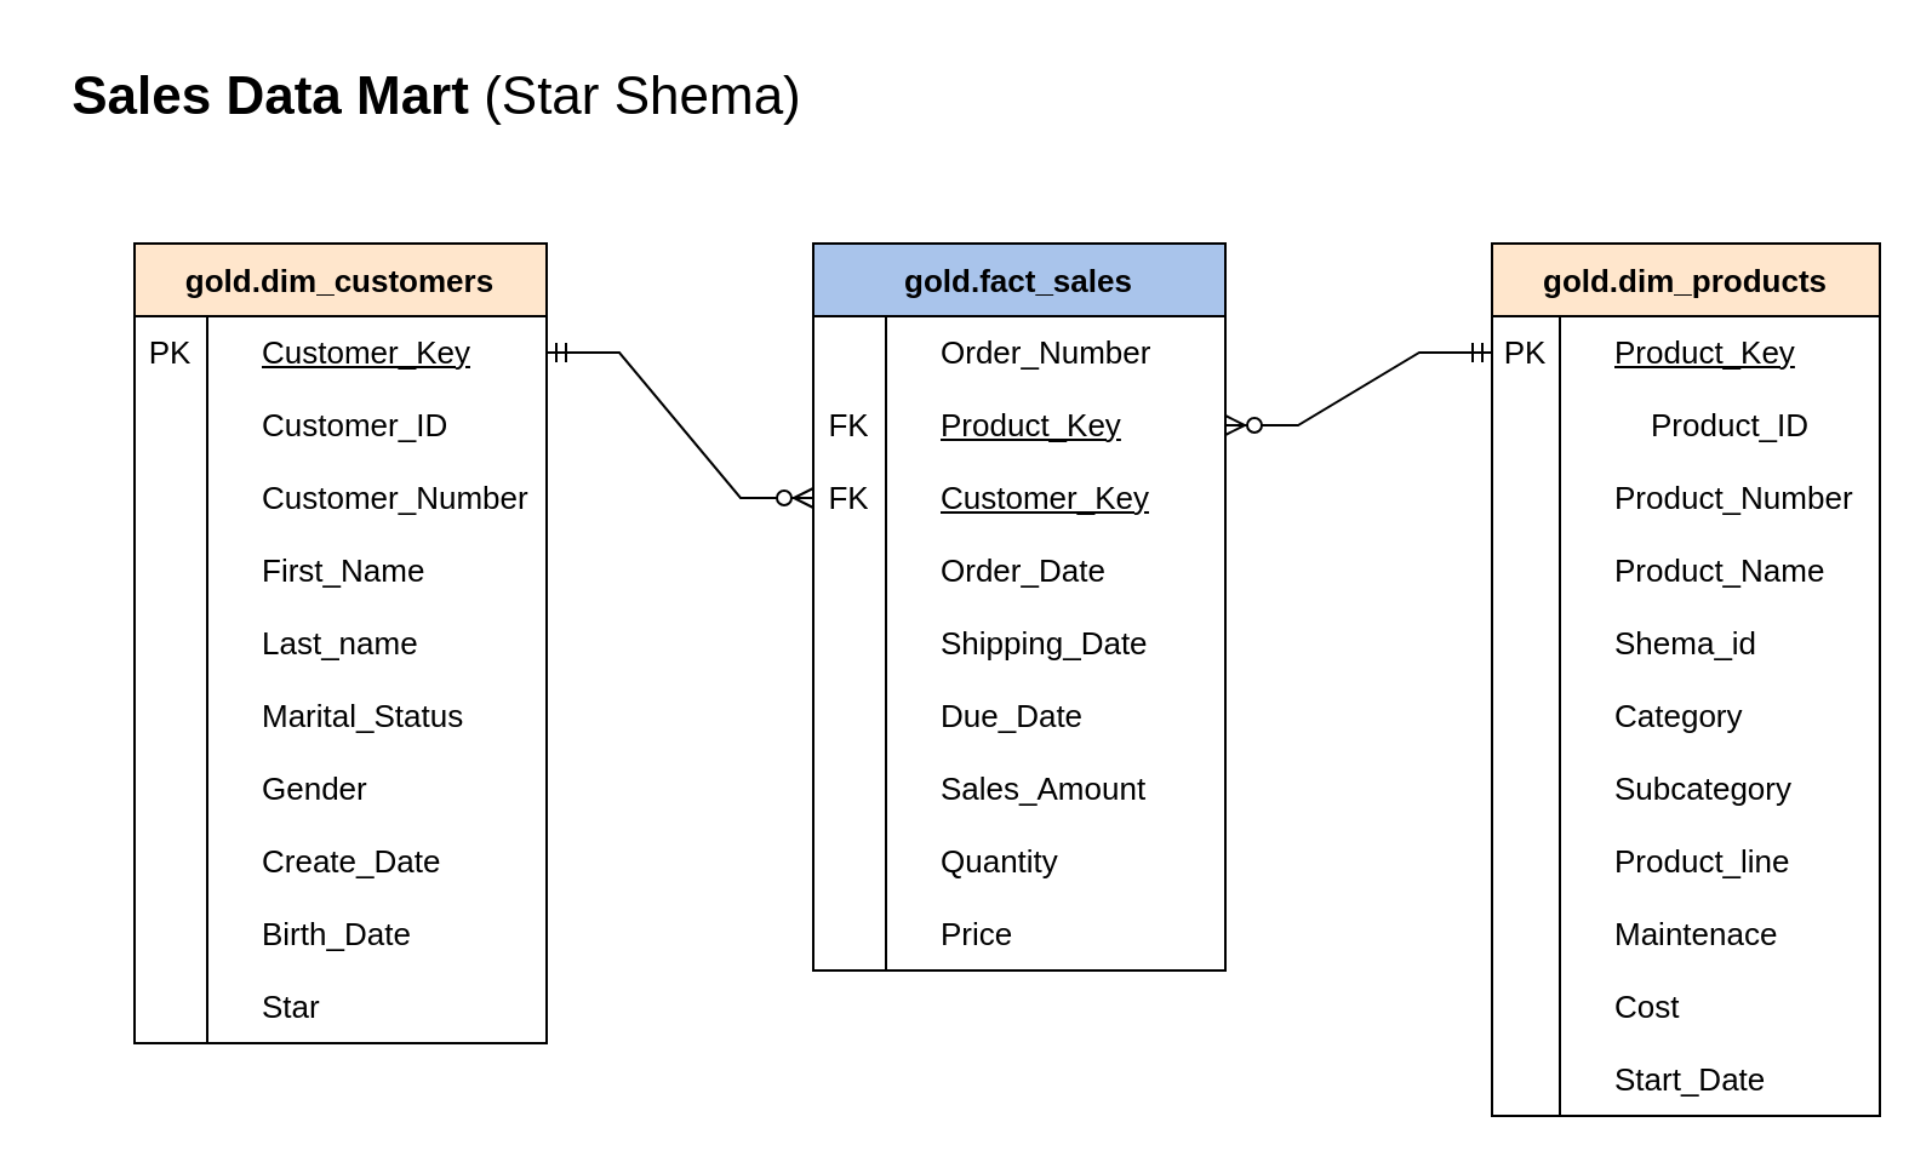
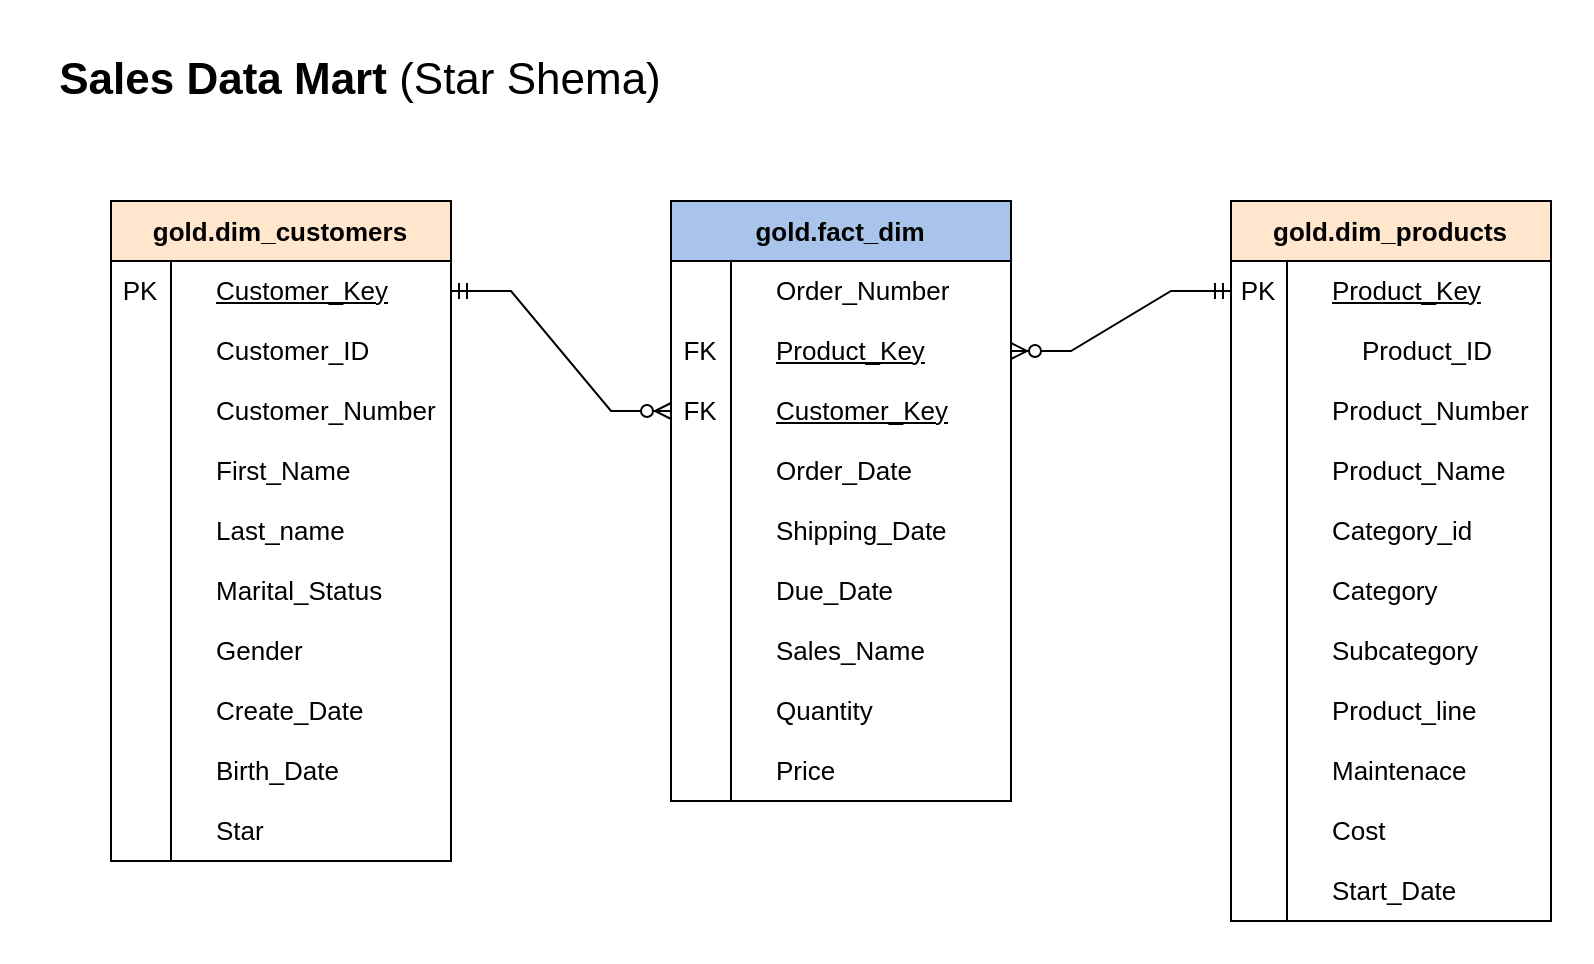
- <mxCell id="34" value="gold.fact_sales" style="shape=table;startSize=30;container=1;collapsible=0;childLayout=tableLayout;fixedRows=1;rowLines=0;fontStyle=1;strokeColor=default;fontSize=13;fontColor=#000000;fillColor=#A9C4EB;" vertex="1" parent="1"><mxGeometry x="335" y="100" width="170" height="300" as="geometry" /></mxCell>
+ <mxCell id="34" value="gold.fact_dim" style="shape=table;startSize=30;container=1;collapsible=0;childLayout=tableLayout;fixedRows=1;rowLines=0;fontStyle=1;strokeColor=default;fontSize=13;fontColor=#000000;fillColor=#A9C4EB;" vertex="1" parent="1"><mxGeometry x="335" y="100" width="170" height="300" as="geometry" /></mxCell>
- <mxCell id="77" value="&lt;table style=&quot;border-left-style: none; border-top-style: none; border-right-style: none; border-bottom-style: none; border-collapse: collapse;&quot;&gt;&lt;tbody&gt;&lt;tr&gt;&lt;td style=&quot;border-left-style: none; border-top-style: none; border-right-style: none; border-bottom-style: none; padding-left: 15px;&quot;&gt;Shema_id&lt;/td&gt;&lt;/tr&gt;&lt;/tbody&gt;&lt;/table&gt;" style="shape=partialRectangle;html=1;whiteSpace=wrap;connectable=0;fillColor=none;top=0;left=0;bottom=0;right=0;align=left;spacingLeft=6;overflow=hidden;strokeColor=inherit;fontSize=13;" vertex="1" parent="75"><mxGeometry x="28" width="132" height="30" as="geometry"><mxRectangle width="132" height="30" as="alternateBounds" /></mxGeometry></mxCell>
+ <mxCell id="77" value="&lt;table style=&quot;border-left-style: none; border-top-style: none; border-right-style: none; border-bottom-style: none; border-collapse: collapse;&quot;&gt;&lt;tbody&gt;&lt;tr&gt;&lt;td style=&quot;border-left-style: none; border-top-style: none; border-right-style: none; border-bottom-style: none; padding-left: 15px;&quot;&gt;Category_id&lt;/td&gt;&lt;/tr&gt;&lt;/tbody&gt;&lt;/table&gt;" style="shape=partialRectangle;html=1;whiteSpace=wrap;connectable=0;fillColor=none;top=0;left=0;bottom=0;right=0;align=left;spacingLeft=6;overflow=hidden;strokeColor=inherit;fontSize=13;" vertex="1" parent="75"><mxGeometry x="28" width="132" height="30" as="geometry"><mxRectangle width="132" height="30" as="alternateBounds" /></mxGeometry></mxCell>
- <mxCell id="55" value="&lt;table style=&quot;border-left-style: none; border-top-style: none; border-right-style: none; border-bottom-style: none; border-collapse: collapse;&quot;&gt;&lt;tbody&gt;&lt;tr&gt;&lt;td style=&quot;border-left-style: none; border-top-style: none; border-right-style: none; border-bottom-style: none; padding-left: 15px;&quot;&gt;Sales_Amount&lt;/td&gt;&lt;/tr&gt;&lt;/tbody&gt;&lt;/table&gt;" style="shape=partialRectangle;html=1;whiteSpace=wrap;connectable=0;fillColor=none;top=0;left=0;bottom=0;right=0;align=left;spacingLeft=6;overflow=hidden;strokeColor=inherit;fontSize=13;" vertex="1" parent="53"><mxGeometry x="30" width="140" height="30" as="geometry"><mxRectangle width="140" height="30" as="alternateBounds" /></mxGeometry></mxCell>
+ <mxCell id="55" value="&lt;table style=&quot;border-left-style: none; border-top-style: none; border-right-style: none; border-bottom-style: none; border-collapse: collapse;&quot;&gt;&lt;tbody&gt;&lt;tr&gt;&lt;td style=&quot;border-left-style: none; border-top-style: none; border-right-style: none; border-bottom-style: none; padding-left: 15px;&quot;&gt;Sales_Name&lt;/td&gt;&lt;/tr&gt;&lt;/tbody&gt;&lt;/table&gt;" style="shape=partialRectangle;html=1;whiteSpace=wrap;connectable=0;fillColor=none;top=0;left=0;bottom=0;right=0;align=left;spacingLeft=6;overflow=hidden;strokeColor=inherit;fontSize=13;" vertex="1" parent="53"><mxGeometry x="30" width="140" height="30" as="geometry"><mxRectangle width="140" height="30" as="alternateBounds" /></mxGeometry></mxCell>
